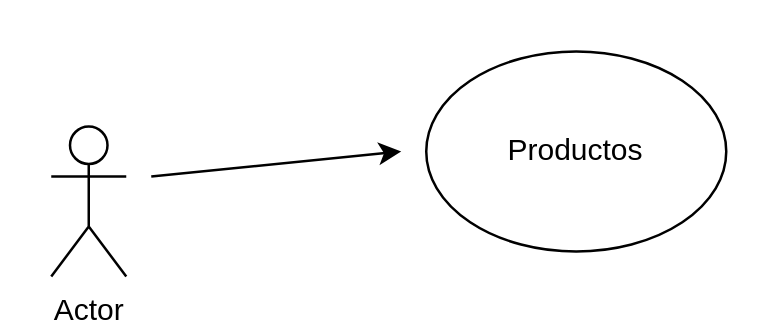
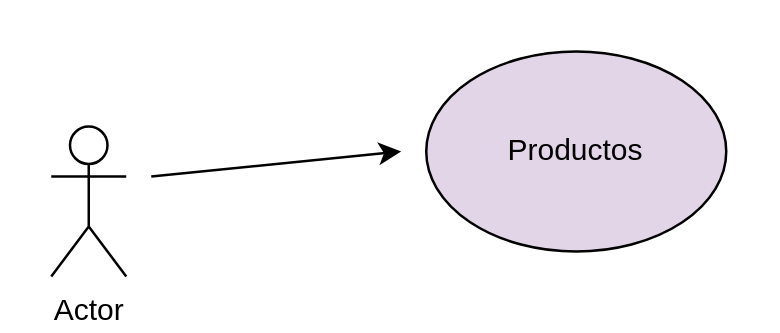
- <mxCell id="4" value="Productos&lt;br&gt;" style="ellipse;whiteSpace=wrap;html=1;" vertex="1" parent="1"><mxGeometry x="170" y="20" width="120" height="80" as="geometry" /></mxCell>
+ <mxCell id="4" value="Productos&lt;br&gt;" style="ellipse;whiteSpace=wrap;html=1;fillColor=#e1d5e7;" vertex="1" parent="1"><mxGeometry x="170" y="20" width="120" height="80" as="geometry" /></mxCell>
